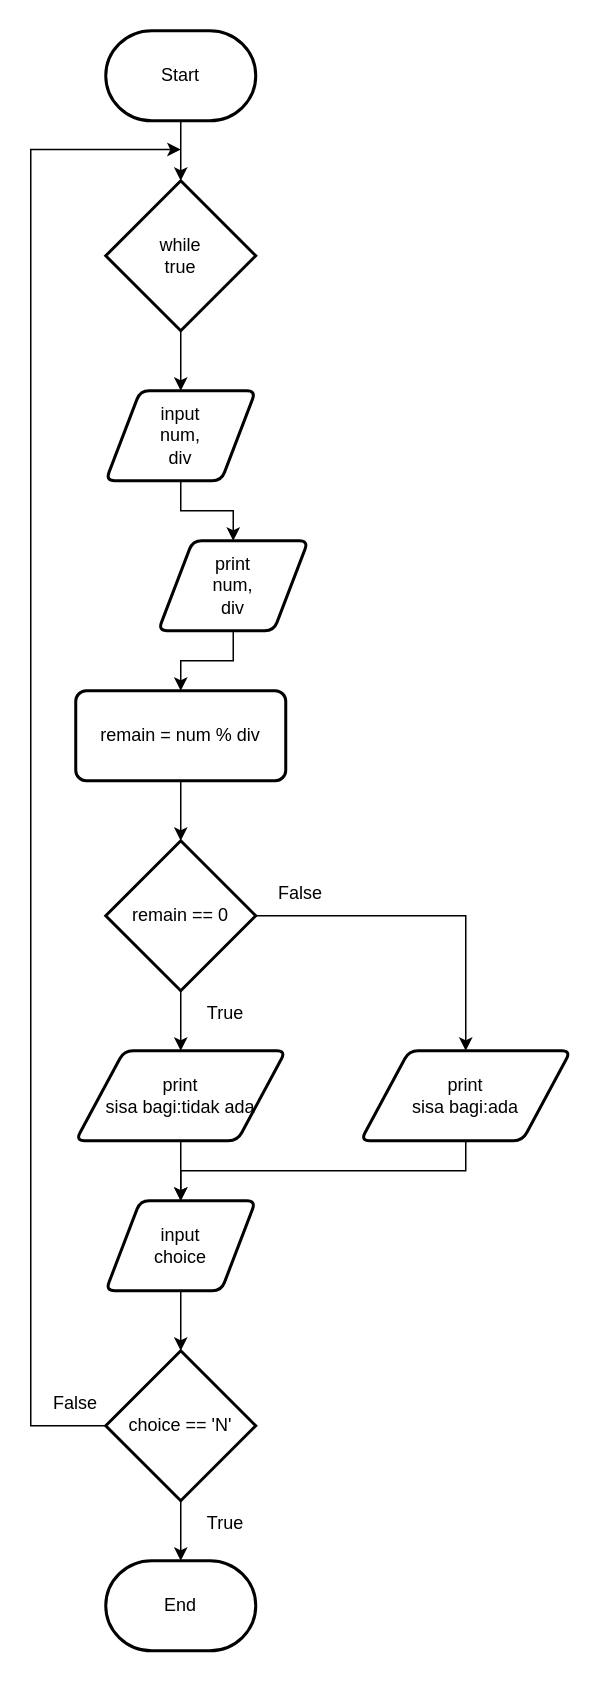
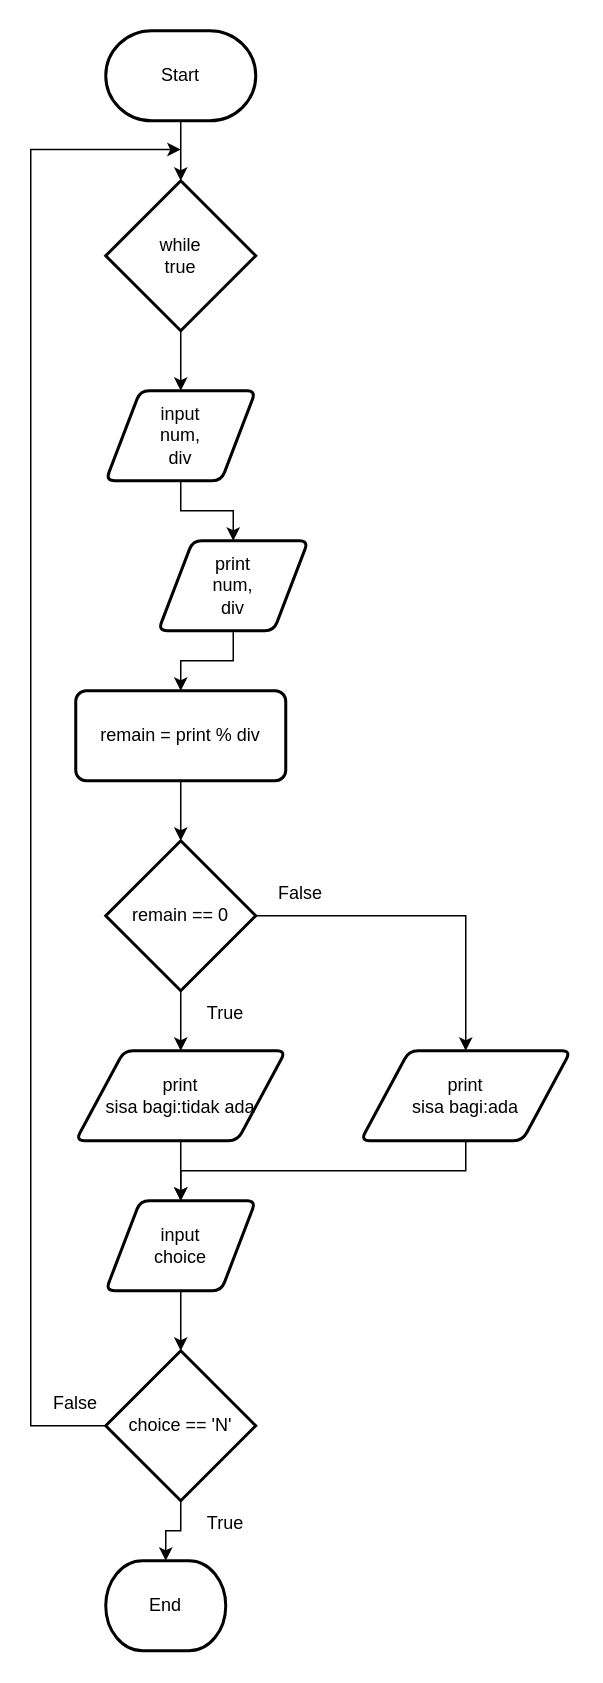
- <mxCell id="9" value="remain = num % div" style="rounded=1;whiteSpace=wrap;html=1;absoluteArcSize=1;arcSize=14;strokeWidth=2;" vertex="1" parent="1"><mxGeometry x="50" y="460" width="140" height="60" as="geometry" /></mxCell>
+ <mxCell id="9" value="remain = print % div" style="rounded=1;whiteSpace=wrap;html=1;absoluteArcSize=1;arcSize=14;strokeWidth=2;" vertex="1" parent="1"><mxGeometry x="50" y="460" width="140" height="60" as="geometry" /></mxCell>
- <mxCell id="24" value="End" style="strokeWidth=2;html=1;shape=mxgraph.flowchart.terminator;whiteSpace=wrap;" vertex="1" parent="1"><mxGeometry x="70" y="1040" width="100" height="60" as="geometry" /></mxCell>
+ <mxCell id="24" value="End" style="strokeWidth=2;html=1;shape=mxgraph.flowchart.terminator;whiteSpace=wrap;" vertex="1" parent="1"><mxGeometry x="70" y="1040" width="80" height="60" as="geometry" /></mxCell>
